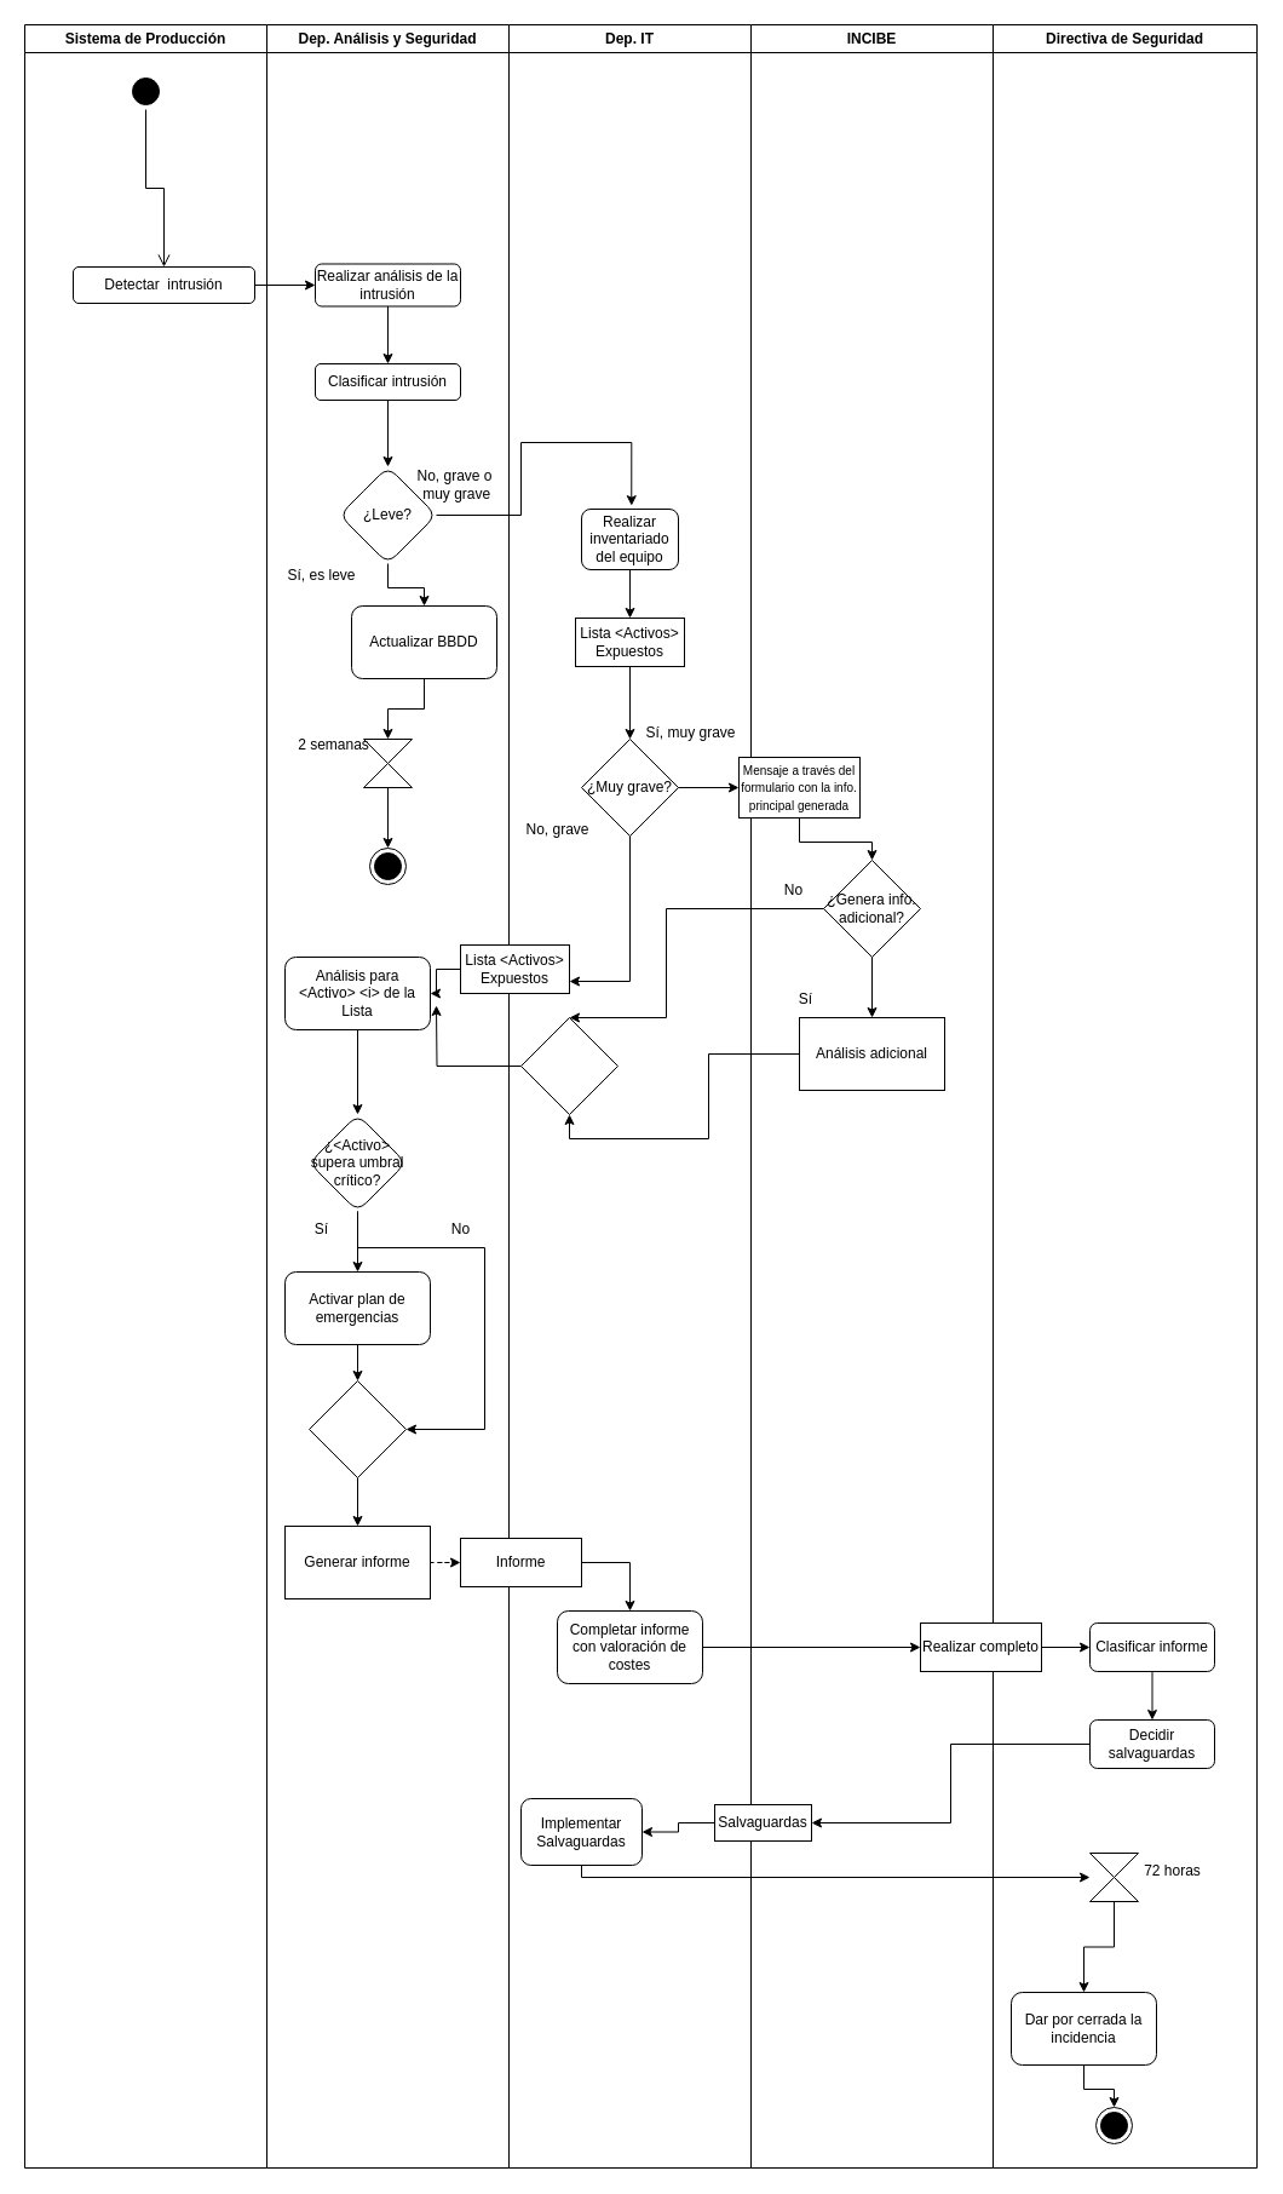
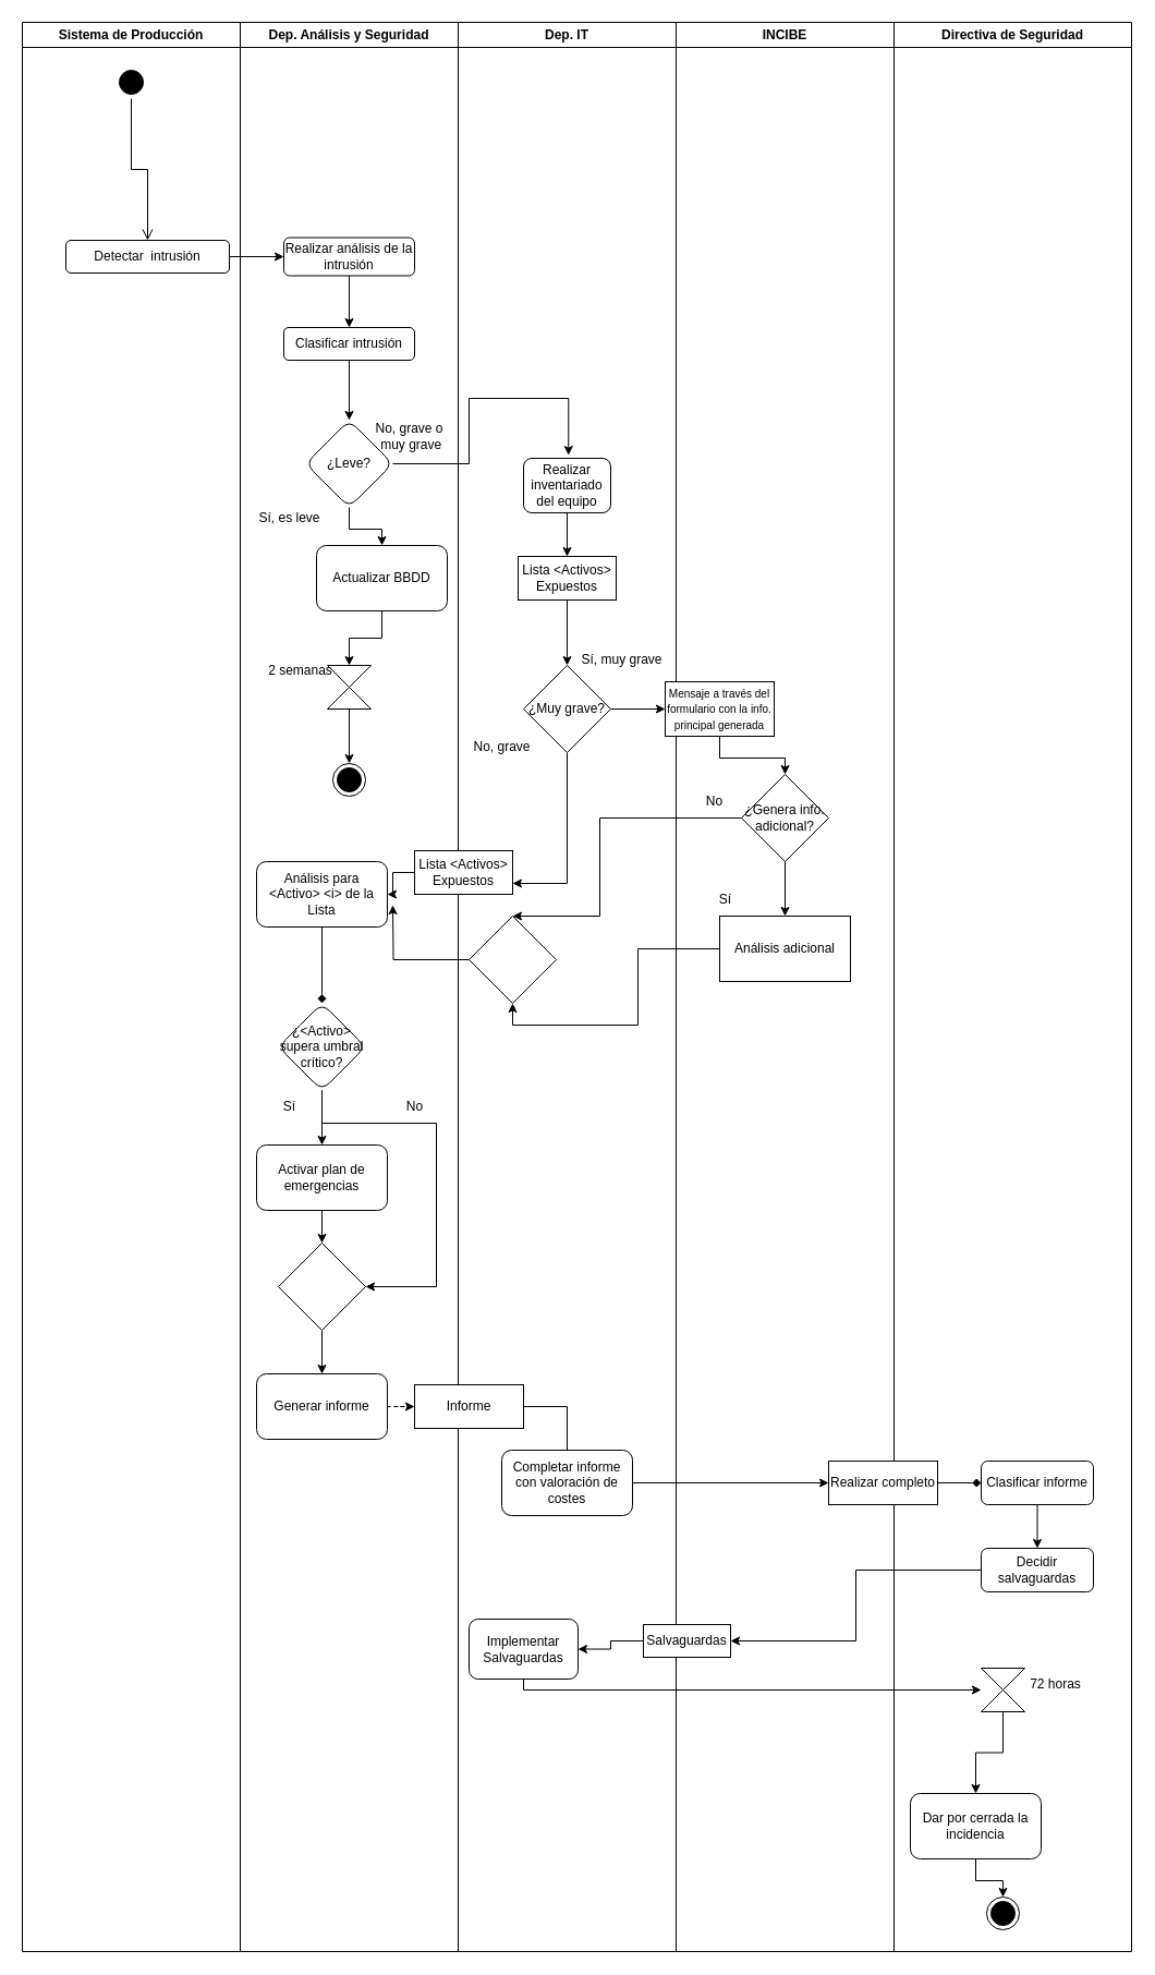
- <mxCell id="21" value="" style="edgeStyle=orthogonalEdgeStyle;rounded=0;orthogonalLoop=1;jettySize=auto;html=1;" parent="6" source="22" target="25" edge="1"><mxGeometry relative="1" as="geometry" /></mxCell>
+ <mxCell id="21" value="" style="edgeStyle=orthogonalEdgeStyle;rounded=0;orthogonalLoop=1;jettySize=auto;html=1;endArrow=diamond;" parent="6" source="22" target="25" edge="1"><mxGeometry relative="1" as="geometry" /></mxCell>
- <mxCell id="32" value="Generar informe" style="whiteSpace=wrap;html=1;rounded=0;" parent="6" vertex="1"><mxGeometry x="15" y="1240" width="120" height="60" as="geometry" /></mxCell>
+ <mxCell id="32" value="Generar informe" style="rounded=1;whiteSpace=wrap;html=1;" parent="6" vertex="1"><mxGeometry x="15" y="1240" width="120" height="60" as="geometry" /></mxCell>
- <mxCell id="45" style="edgeStyle=orthogonalEdgeStyle;rounded=0;orthogonalLoop=1;jettySize=auto;html=1;entryX=0.5;entryY=0;entryDx=0;entryDy=0;" parent="33" source="46" target="47" edge="1"><mxGeometry relative="1" as="geometry"><Array as="points"><mxPoint x="100" y="1270" /></Array></mxGeometry></mxCell>
+ <mxCell id="45" style="edgeStyle=orthogonalEdgeStyle;rounded=0;orthogonalLoop=1;jettySize=auto;html=1;entryX=0.5;entryY=0;entryDx=0;entryDy=0;endArrow=none;" parent="33" source="46" target="47" edge="1"><mxGeometry relative="1" as="geometry"><Array as="points"><mxPoint x="100" y="1270" /></Array></mxGeometry></mxCell>
- <mxCell id="59" value="" style="edgeStyle=orthogonalEdgeStyle;rounded=0;orthogonalLoop=1;jettySize=auto;html=1;" parent="58" source="60" target="62" edge="1"><mxGeometry relative="1" as="geometry" /></mxCell>
+ <mxCell id="59" value="" style="edgeStyle=orthogonalEdgeStyle;rounded=0;orthogonalLoop=1;jettySize=auto;html=1;endArrow=diamond;" parent="58" source="60" target="62" edge="1"><mxGeometry relative="1" as="geometry" /></mxCell>
